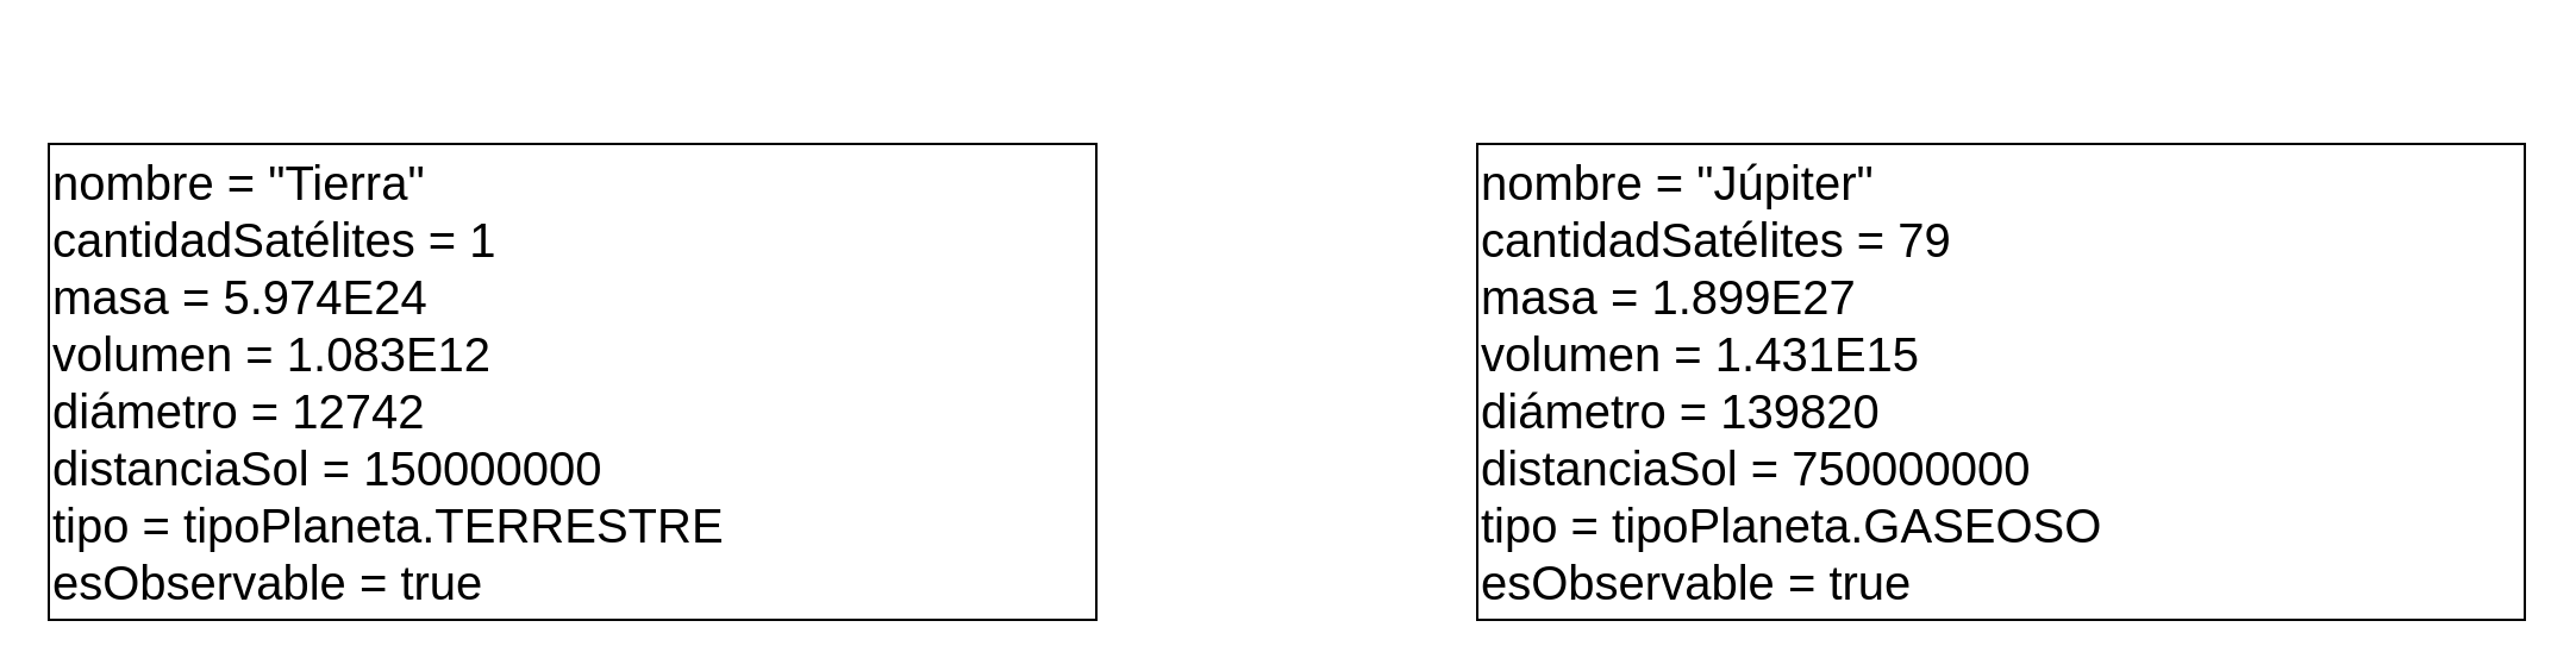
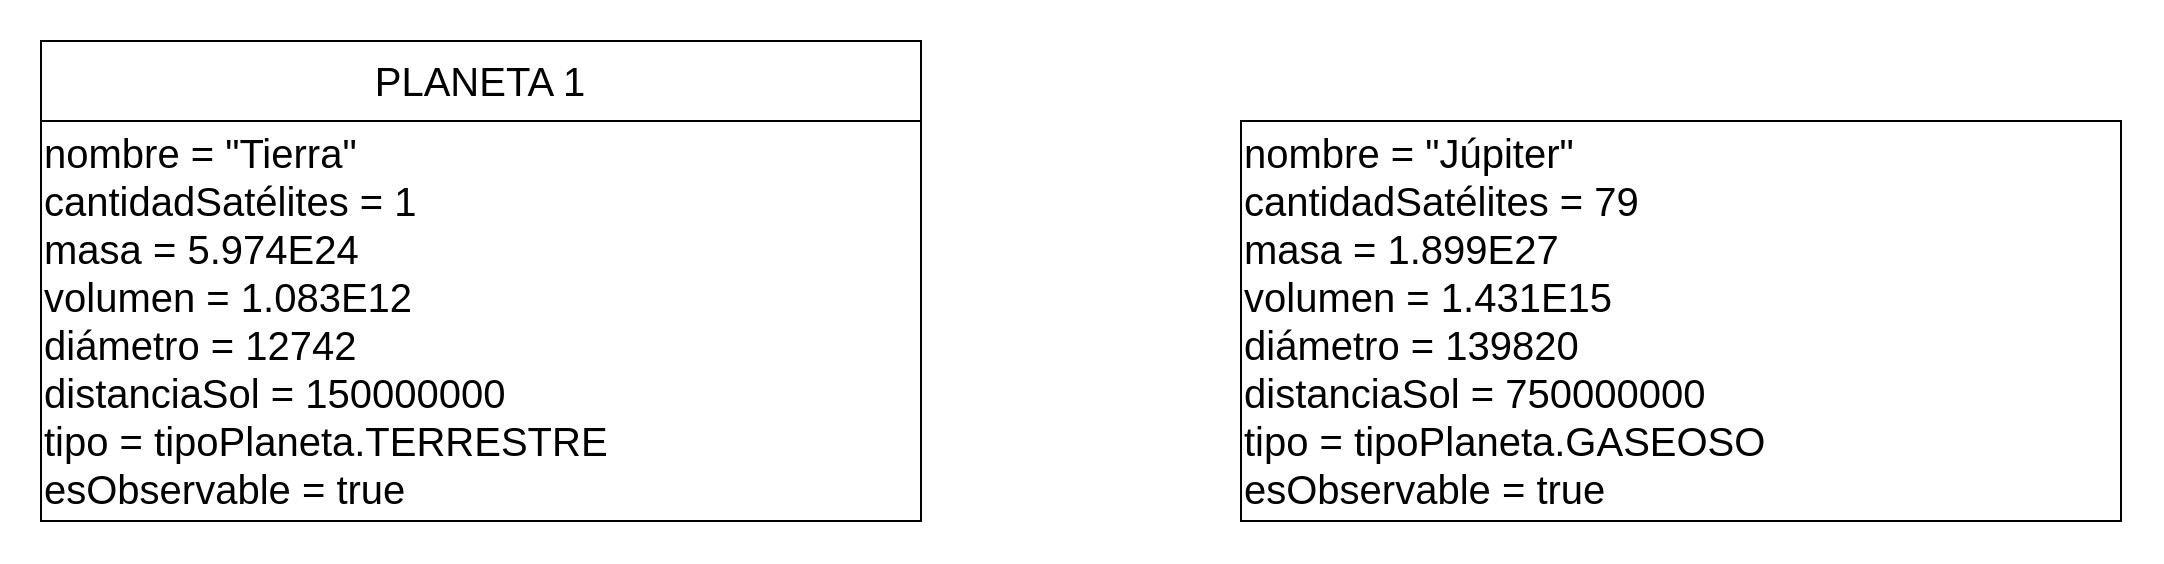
+ <mxCell id="2" value="&lt;font style=&quot;font-size: 20px;&quot;&gt;PLANETA 1&lt;/font&gt;" style="rounded=0;whiteSpace=wrap;html=1;" vertex="1" parent="1"><mxGeometry x="20" y="20" width="440" height="40" as="geometry" /></mxCell>
